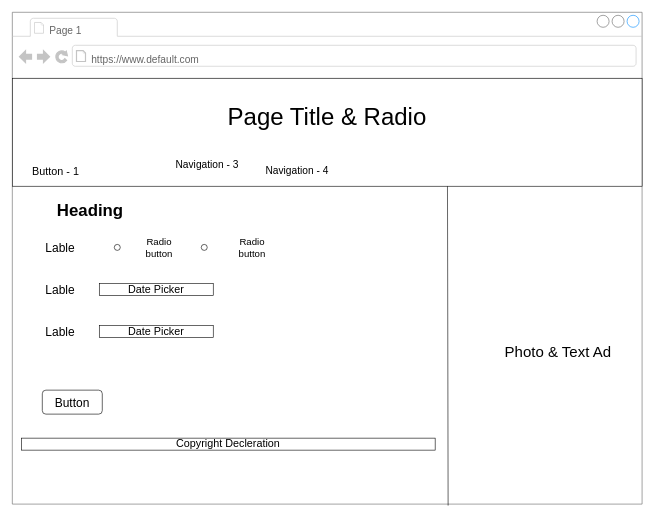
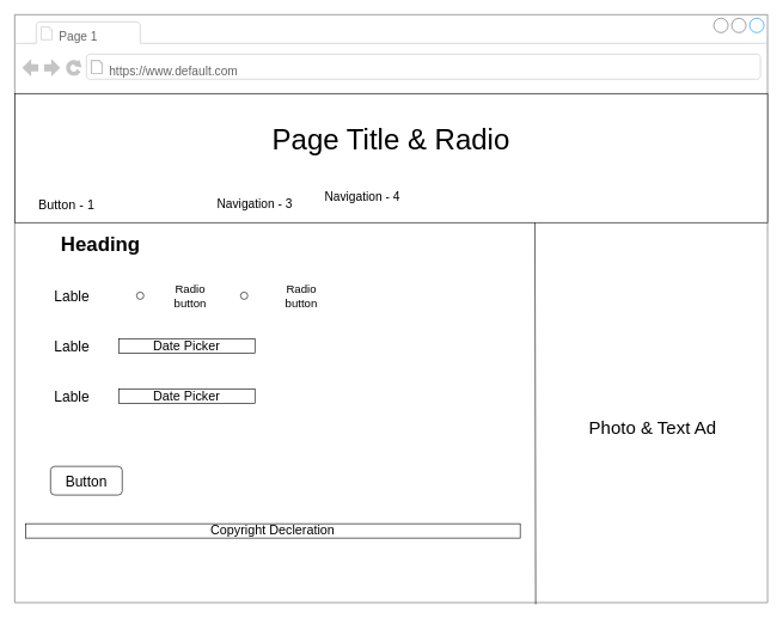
- <mxCell id="10" value="&lt;font style=&quot;font-size: 17px&quot;&gt;Navigation - 3&lt;/font&gt;" style="text;html=1;strokeColor=none;fillColor=none;align=center;verticalAlign=middle;whiteSpace=wrap;rounded=0;" parent="2" vertex="1"><mxGeometry x="260" y="235" width="130" height="40" as="geometry" /></mxCell>
+ <mxCell id="10" value="&lt;font style=&quot;font-size: 17px&quot;&gt;Navigation - 3&lt;/font&gt;" style="text;html=1;strokeColor=none;fillColor=none;align=center;verticalAlign=middle;whiteSpace=wrap;rounded=0;" parent="2" vertex="1"><mxGeometry x="270" y="245" width="130" height="40" as="geometry" /></mxCell>
- <mxCell id="11" value="&lt;font style=&quot;font-size: 17px&quot;&gt;Navigation - 4&lt;/font&gt;" style="text;html=1;strokeColor=none;fillColor=none;align=center;verticalAlign=middle;whiteSpace=wrap;rounded=0;" parent="2" vertex="1"><mxGeometry x="410" y="245" width="130" height="40" as="geometry" /></mxCell>
+ <mxCell id="11" value="&lt;font style=&quot;font-size: 17px&quot;&gt;Navigation - 4&lt;/font&gt;" style="text;html=1;strokeColor=none;fillColor=none;align=center;verticalAlign=middle;whiteSpace=wrap;rounded=0;" parent="2" vertex="1"><mxGeometry x="420" y="235" width="130" height="40" as="geometry" /></mxCell>
- <mxCell id="23" value="&lt;font size=&quot;1&quot;&gt;&lt;b style=&quot;font-size: 28px&quot;&gt;Heading&lt;/b&gt;&lt;/font&gt;" style="text;html=1;strokeColor=none;fillColor=none;align=center;verticalAlign=middle;whiteSpace=wrap;rounded=0;" parent="2" vertex="1"><mxGeometry x="60" y="300" width="140" height="60" as="geometry" /></mxCell>
+ <mxCell id="23" value="&lt;font size=&quot;1&quot;&gt;&lt;b style=&quot;font-size: 28px&quot;&gt;Heading&lt;/b&gt;&lt;/font&gt;" style="text;html=1;strokeColor=none;fillColor=none;align=center;verticalAlign=middle;whiteSpace=wrap;rounded=0;" parent="2" vertex="1"><mxGeometry x="50" y="290" width="140" height="60" as="geometry" /></mxCell>
- <mxCell id="9" value="&lt;font style=&quot;font-size: 25px&quot;&gt;Photo &amp;amp; Text Ad&lt;/font&gt;" style="text;html=1;strokeColor=none;fillColor=none;align=center;verticalAlign=middle;whiteSpace=wrap;rounded=0;" parent="2" vertex="1"><mxGeometry x="820" y="540" width="180" height="50" as="geometry" /></mxCell>
+ <mxCell id="9" value="&lt;font style=&quot;font-size: 25px&quot;&gt;Photo &amp;amp; Text Ad&lt;/font&gt;" style="text;html=1;strokeColor=none;fillColor=none;align=center;verticalAlign=middle;whiteSpace=wrap;rounded=0;" parent="2" vertex="1"><mxGeometry x="800" y="550" width="180" height="50" as="geometry" /></mxCell>
